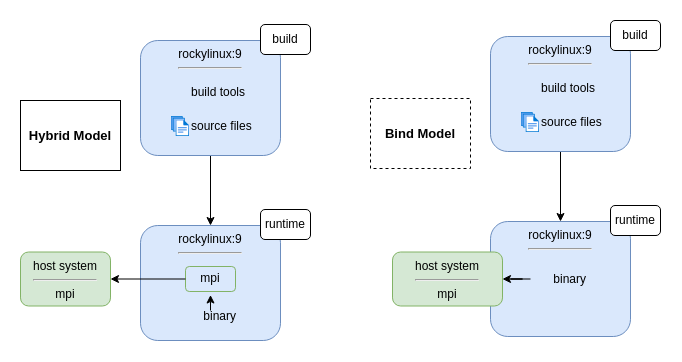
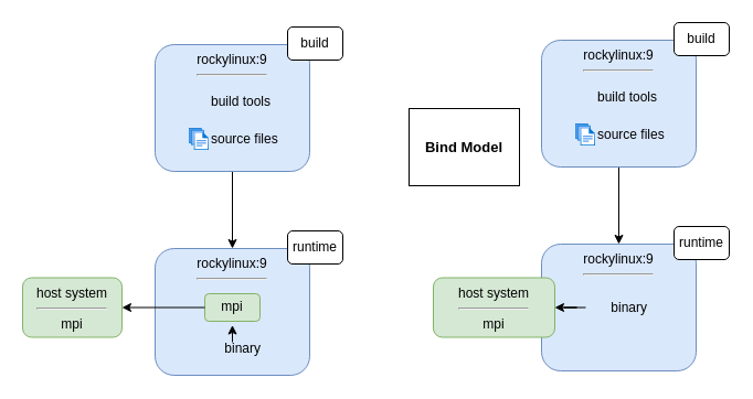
- <mxCell id="28" value="Bind Model" style="rounded=0;whiteSpace=wrap;html=1;labelBackgroundColor=none;fontSize=13;fontStyle=1;dashed=1;" parent="1" vertex="1"><mxGeometry x="370" y="98" width="100" height="70" as="geometry" /></mxCell>
+ <mxCell id="28" value="Bind Model" style="rounded=0;whiteSpace=wrap;html=1;labelBackgroundColor=none;fontSize=13;fontStyle=1" parent="1" vertex="1"><mxGeometry x="370" y="98" width="100" height="70" as="geometry" /></mxCell>
- <mxCell id="27" value="Hybrid Model" style="rounded=0;whiteSpace=wrap;html=1;labelBackgroundColor=none;fontSize=13;fontStyle=1" parent="1" vertex="1"><mxGeometry x="20" y="100" width="100" height="70" as="geometry" /></mxCell>
- <mxCell id="15" value="mpi" style="whiteSpace=wrap;html=1;verticalAlign=top;fillColor=#dae8fc;strokeColor=#82b366;rounded=1;spacing=0;" parent="1" vertex="1"><mxGeometry x="185" y="266" width="50" height="25" as="geometry" /></mxCell>
+ <mxCell id="15" value="mpi" style="whiteSpace=wrap;html=1;verticalAlign=top;fillColor=#d5e8d4;strokeColor=#82b366;rounded=1;spacing=0;" parent="1" vertex="1"><mxGeometry x="185" y="266" width="50" height="25" as="geometry" /></mxCell>
